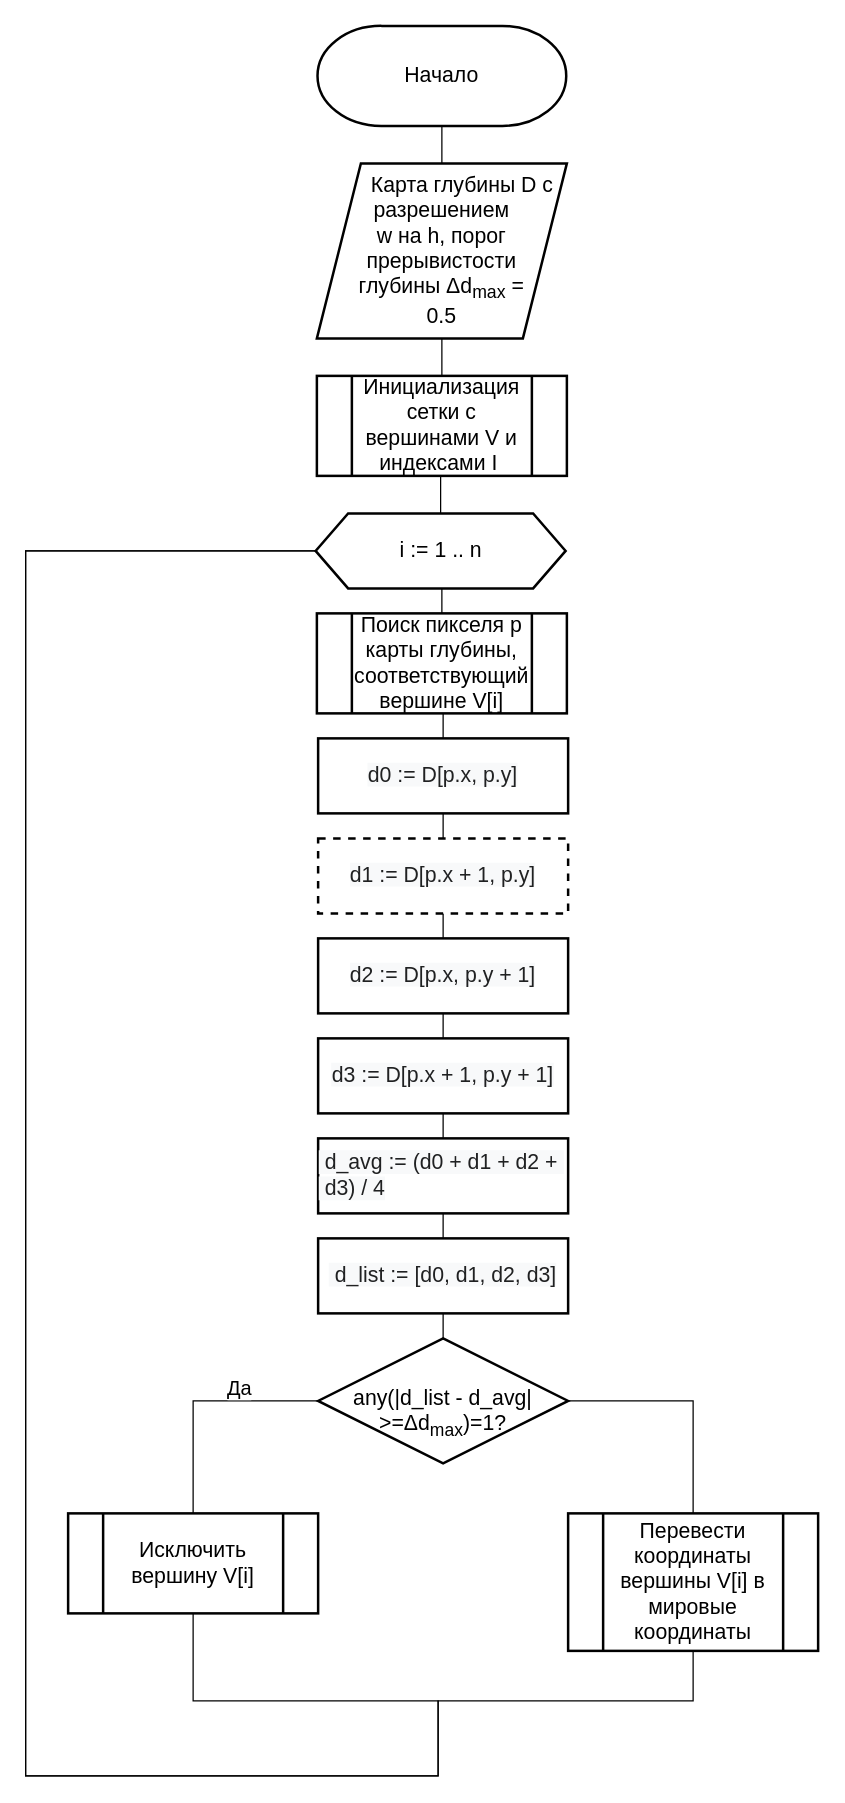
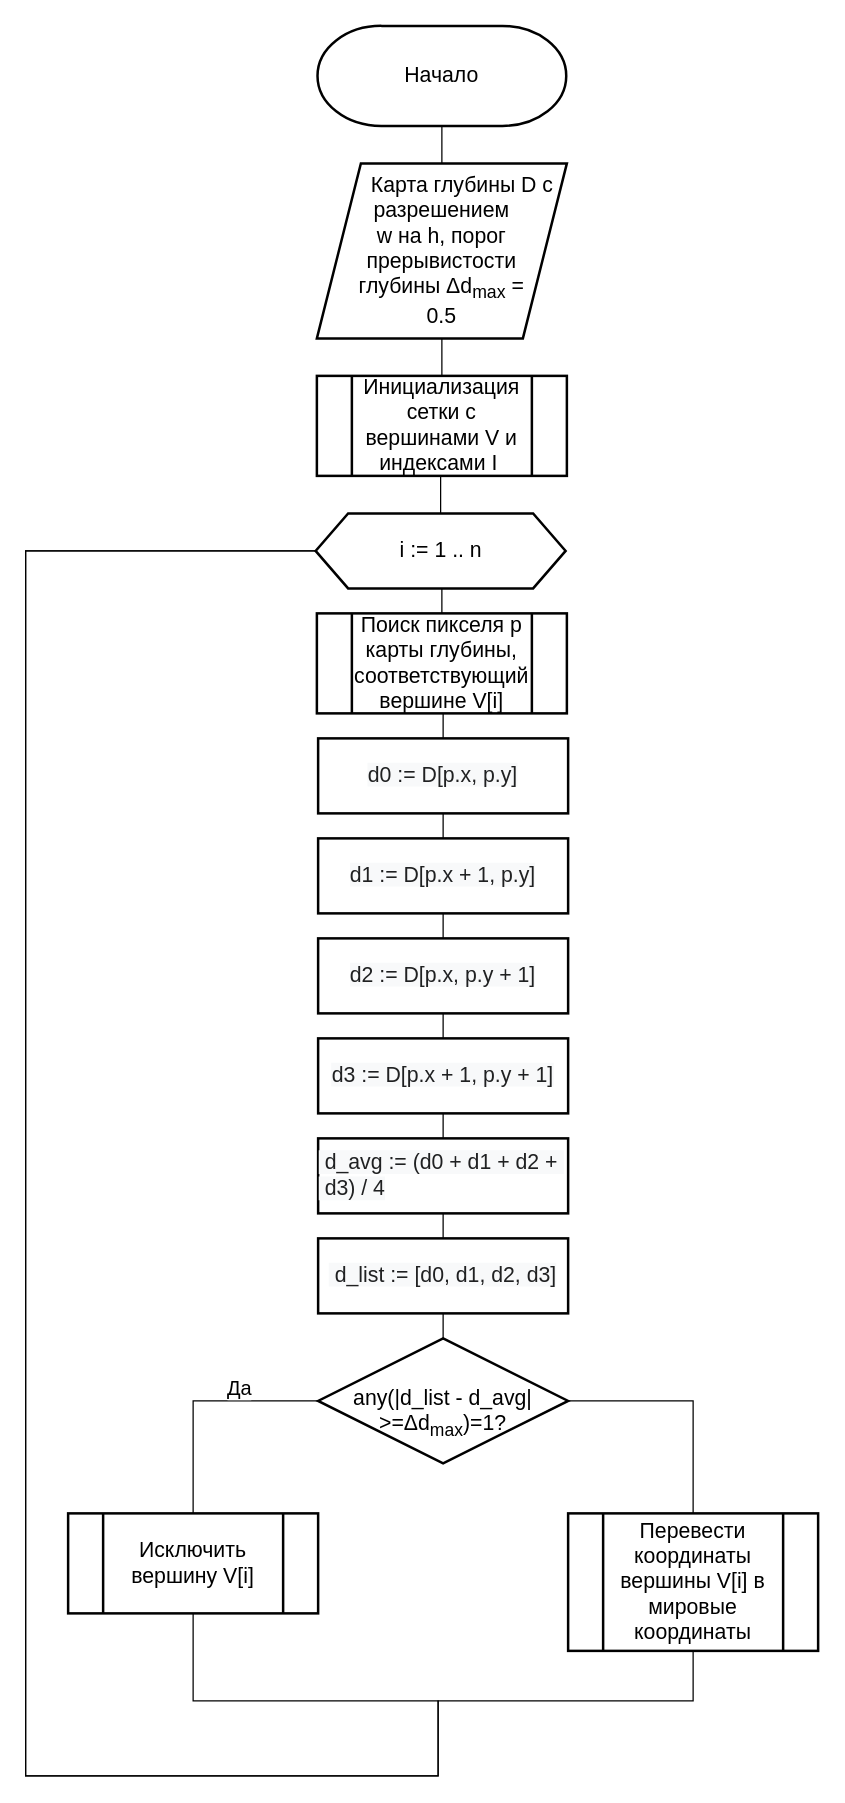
- <mxCell id="15" value="&lt;div style=&quot;text-align: left;&quot;&gt;&lt;font face=&quot;sans-serif&quot; color=&quot;#202122&quot;&gt;&lt;span style=&quot;background-color: rgb(248, 249, 250);&quot;&gt;d1 := D[p.x + 1, p.y]&lt;/span&gt;&lt;/font&gt;&lt;/div&gt;" style="rounded=0;whiteSpace=wrap;html=1;absoluteArcSize=1;arcSize=14;strokeWidth=2;fontSize=17;fontStyle=0;dashed=1;" vertex="1" parent="1"><mxGeometry x="254" y="670" width="200" height="60" as="geometry" /></mxCell>
+ <mxCell id="15" value="&lt;div style=&quot;text-align: left;&quot;&gt;&lt;font face=&quot;sans-serif&quot; color=&quot;#202122&quot;&gt;&lt;span style=&quot;background-color: rgb(248, 249, 250);&quot;&gt;d1 := D[p.x + 1, p.y]&lt;/span&gt;&lt;/font&gt;&lt;/div&gt;" style="rounded=0;whiteSpace=wrap;html=1;absoluteArcSize=1;arcSize=14;strokeWidth=2;fontSize=17;fontStyle=0" vertex="1" parent="1"><mxGeometry x="254" y="670" width="200" height="60" as="geometry" /></mxCell>
